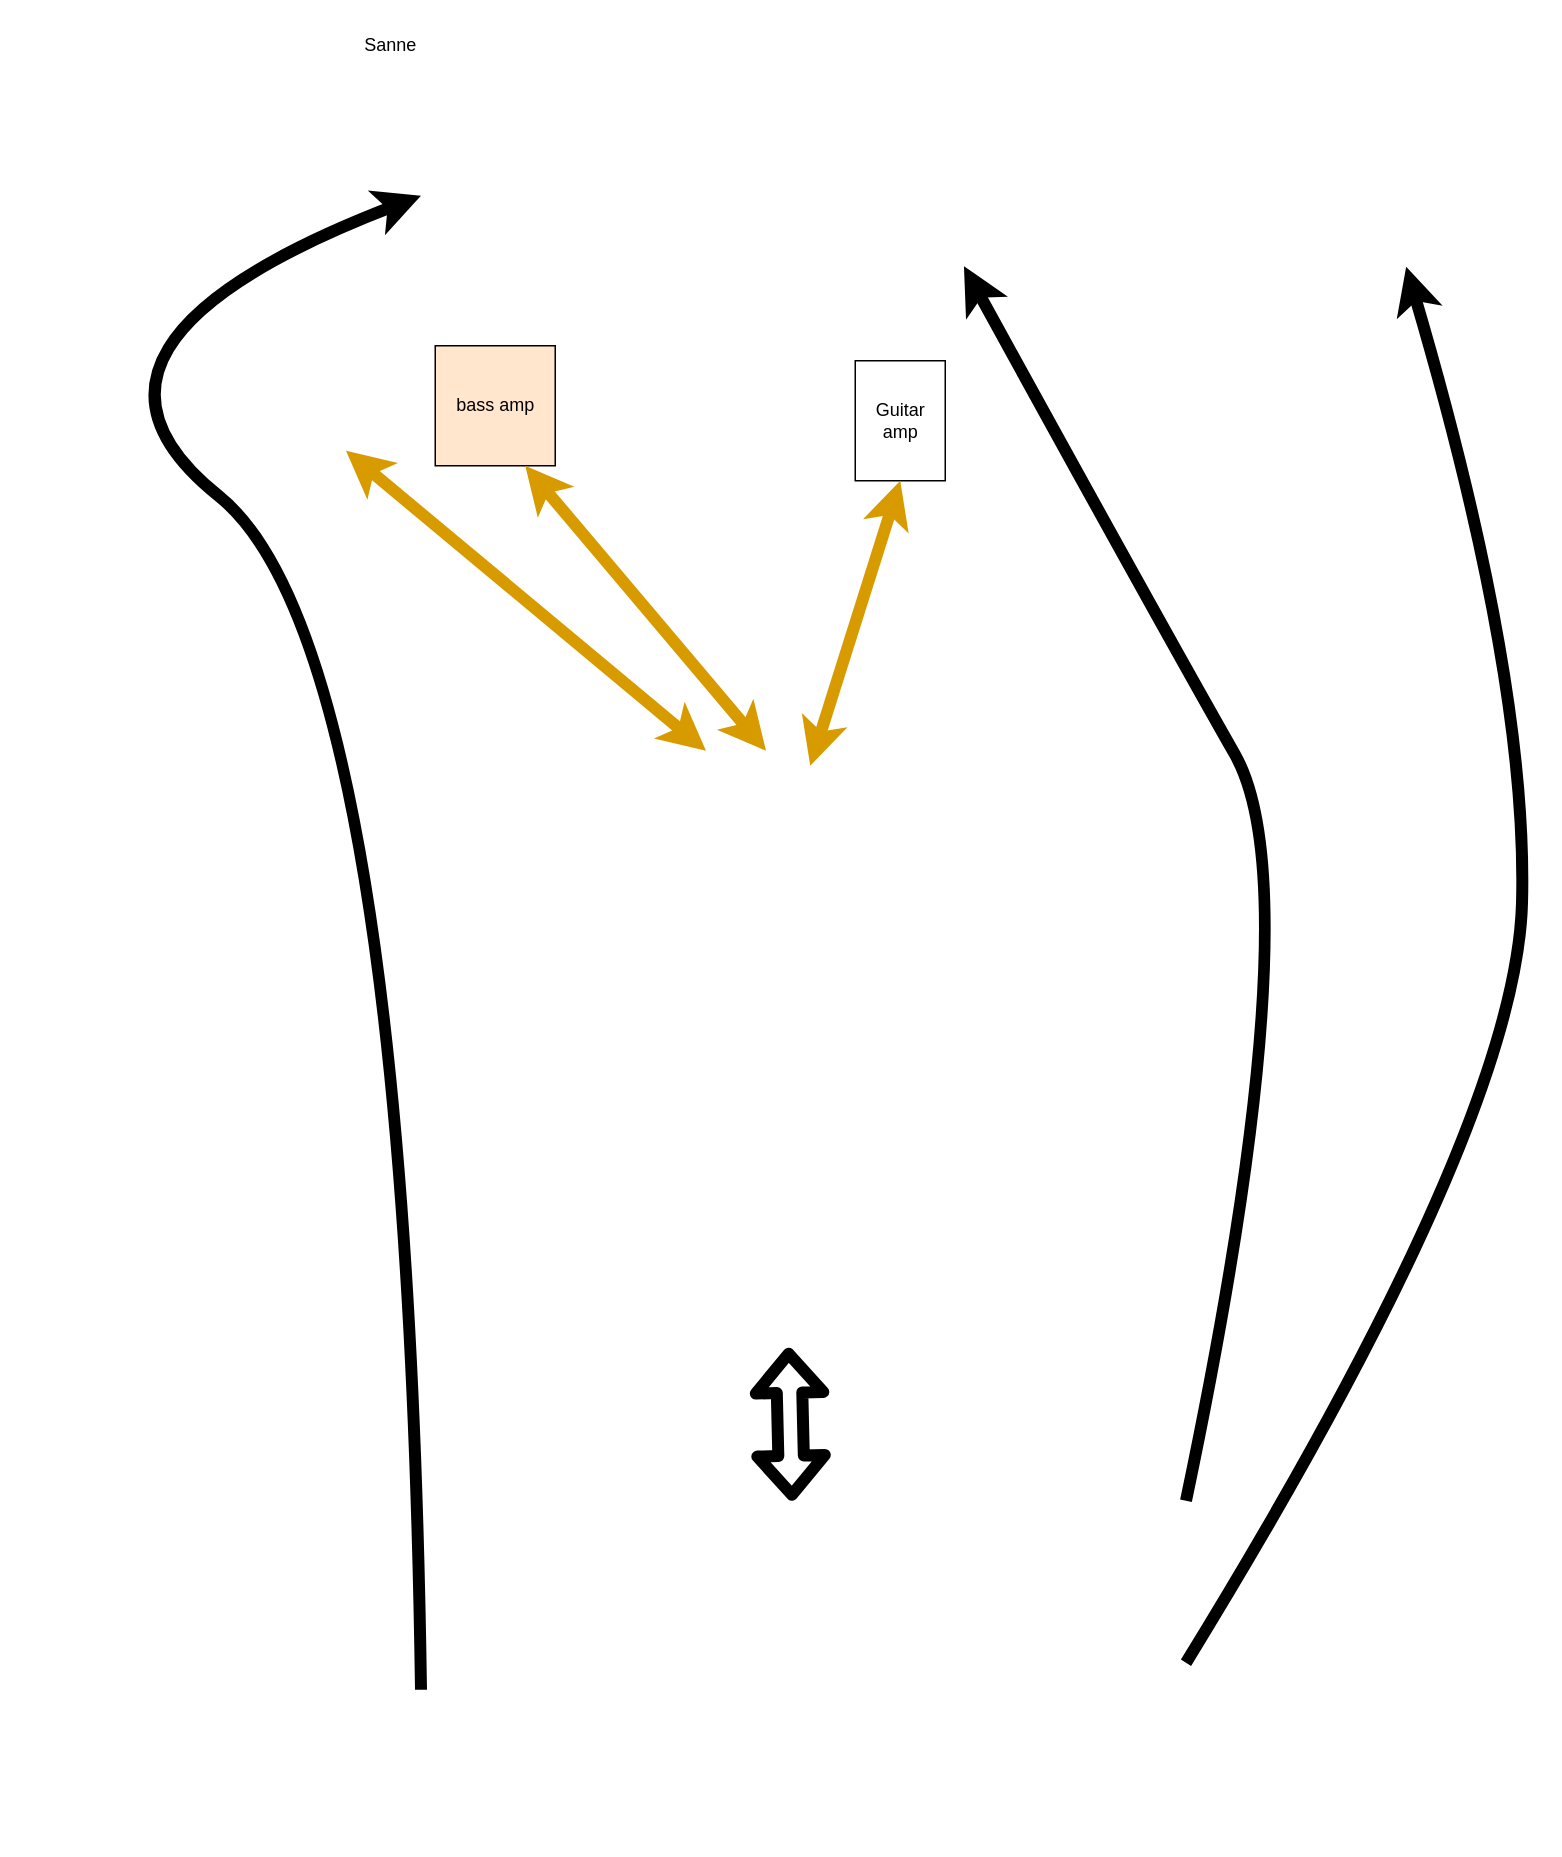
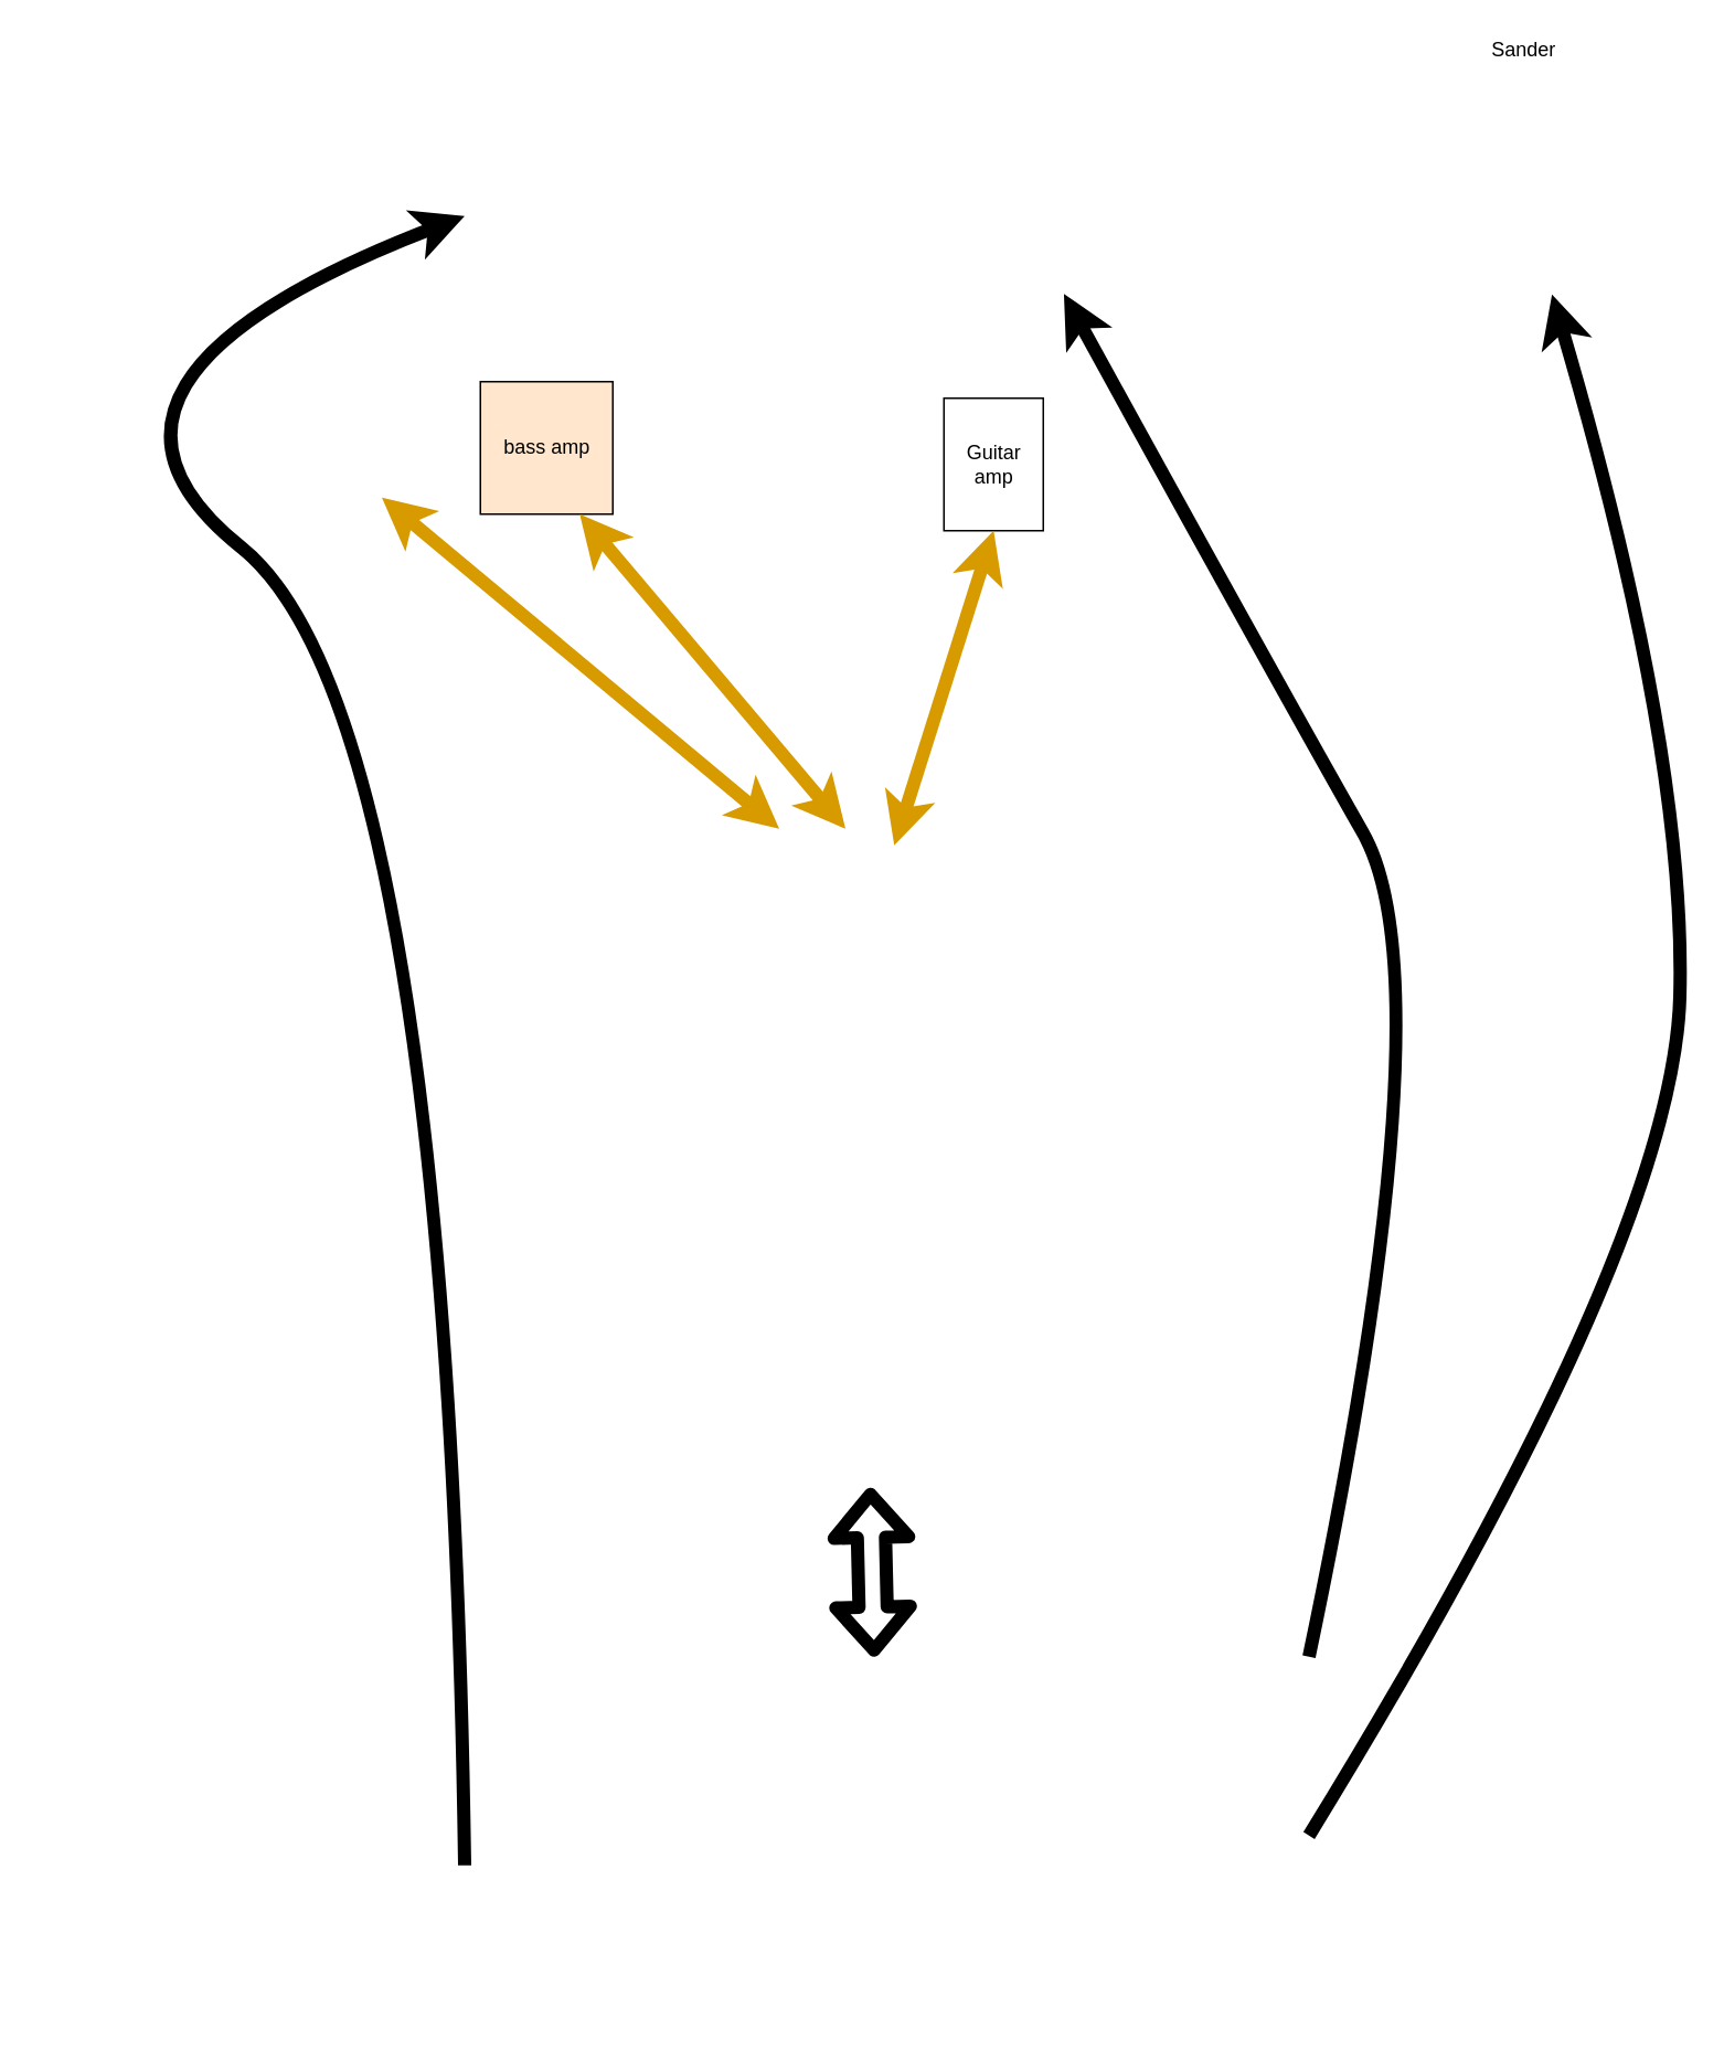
- <mxCell id="14" value="Sanne" style="text;html=1;strokeColor=none;fillColor=none;align=center;verticalAlign=middle;whiteSpace=wrap;rounded=0;" vertex="1" parent="1"><mxGeometry x="240" y="20" width="40" height="20" as="geometry" /></mxCell>
+ <mxCell id="15" value="Sander" style="text;html=1;strokeColor=none;fillColor=none;align=center;verticalAlign=middle;whiteSpace=wrap;rounded=0;" vertex="1" parent="1"><mxGeometry x="899.5" y="20" width="40" height="20" as="geometry" /></mxCell>
